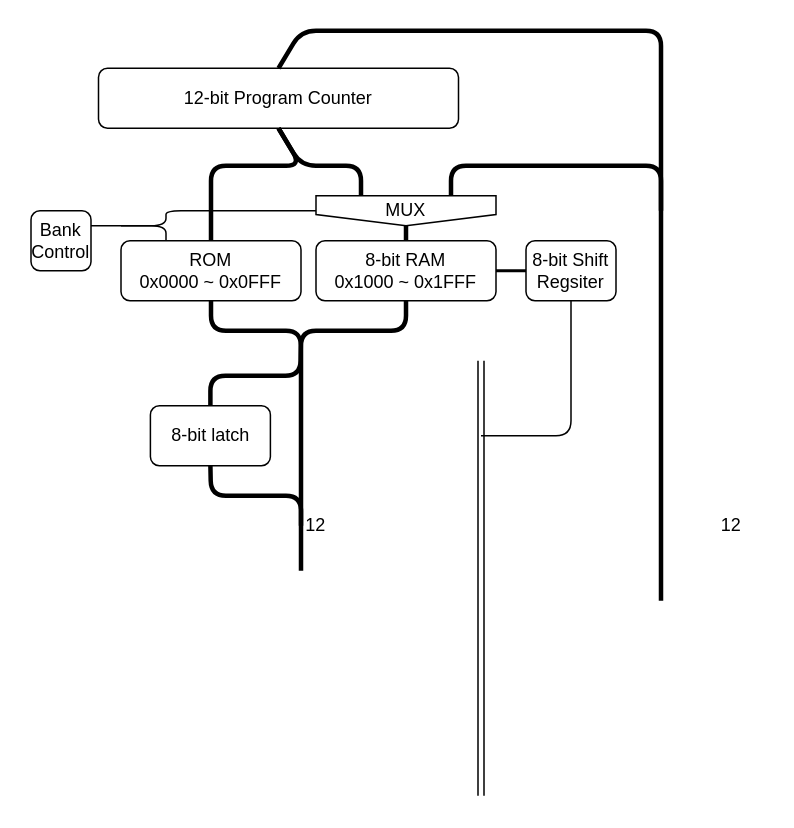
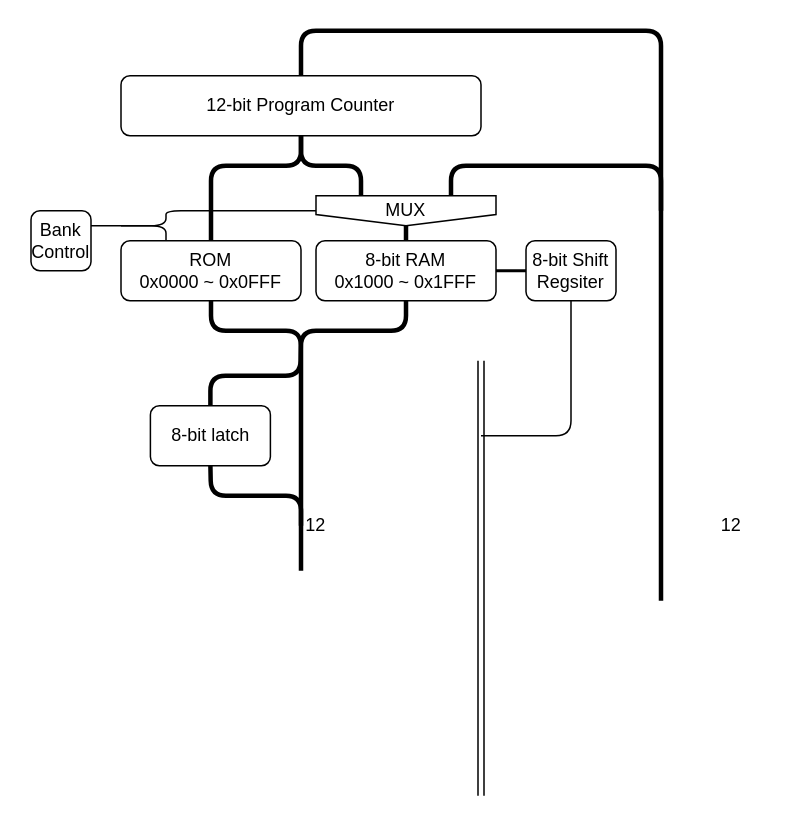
- <mxCell id="7" value="12-bit Program Counter" style="rounded=1;whiteSpace=wrap;html=1;" vertex="1" parent="1"><mxGeometry x="65" y="45" width="240" height="40" as="geometry" /></mxCell>
+ <mxCell id="7" value="12-bit Program Counter" style="rounded=1;whiteSpace=wrap;html=1;" vertex="1" parent="1"><mxGeometry x="80" y="50" width="240" height="40" as="geometry" /></mxCell>
